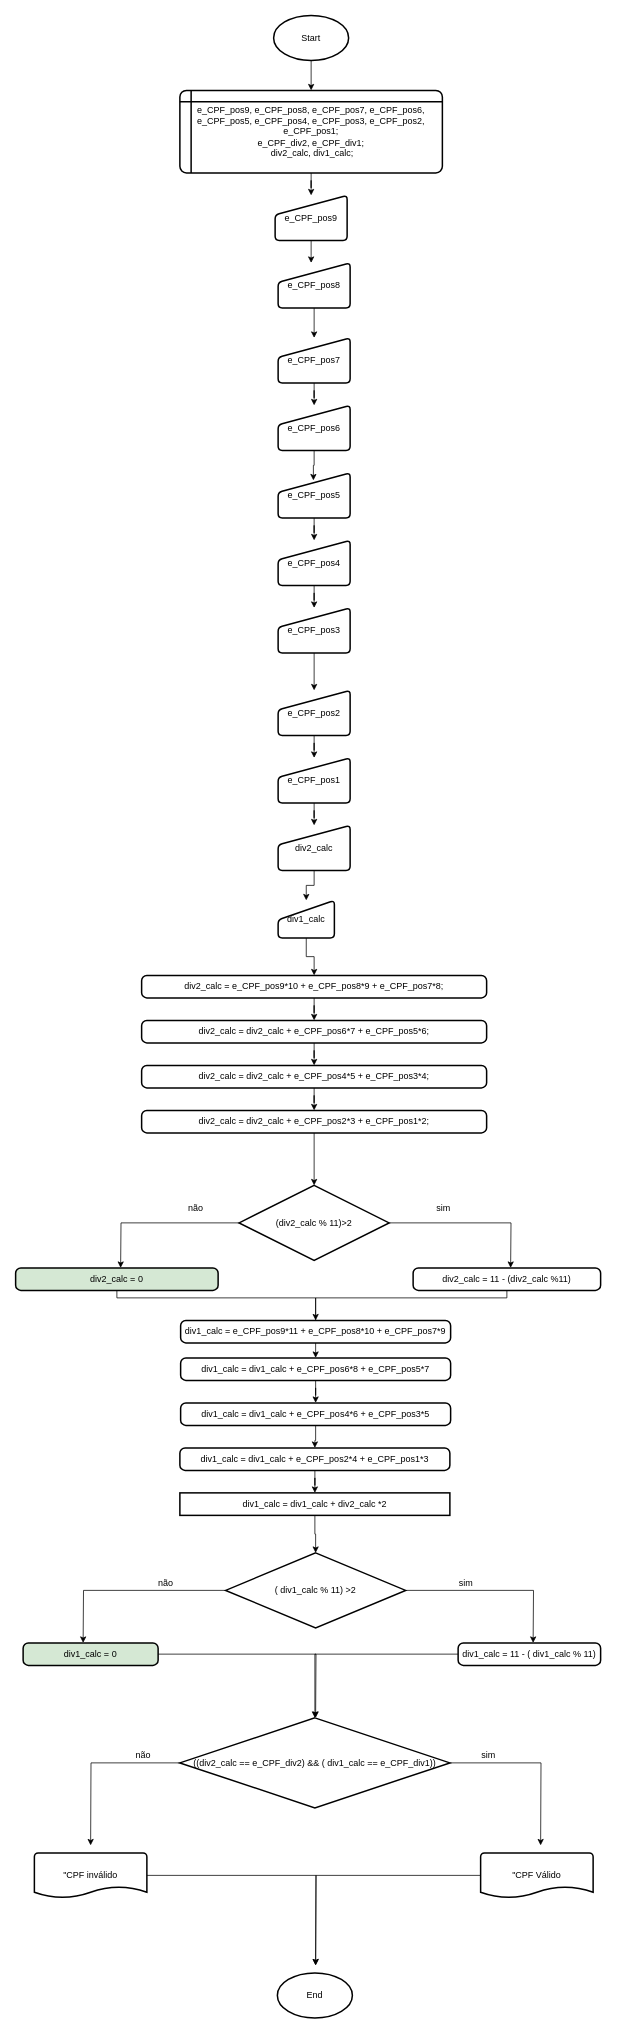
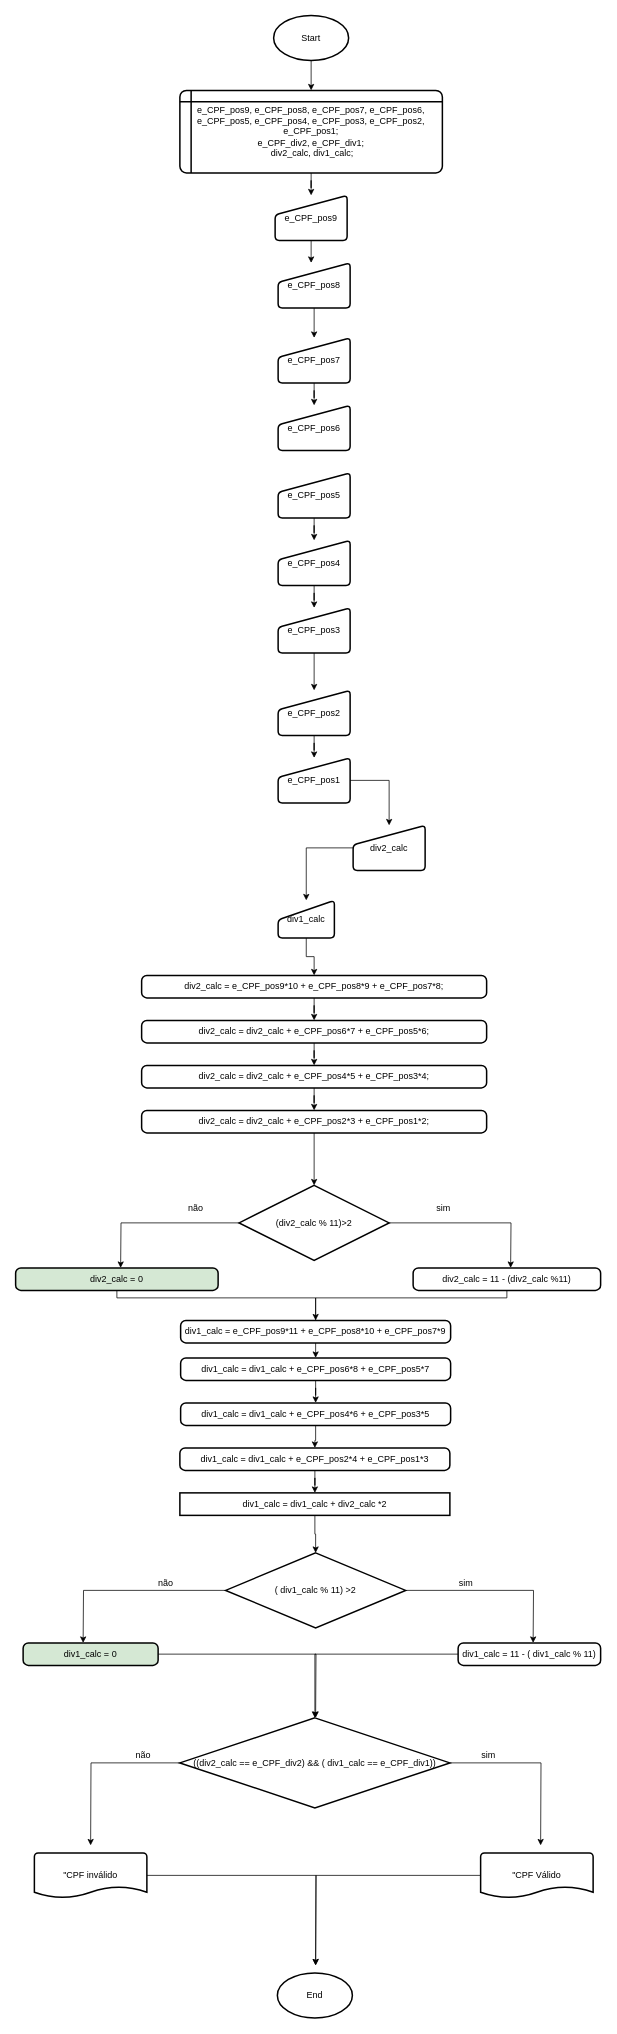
- <mxCell id="12" value="" style="edgeStyle=orthogonalEdgeStyle;rounded=0;orthogonalLoop=1;jettySize=auto;html=1;entryX=0.49;entryY=0.167;entryDx=0;entryDy=0;entryPerimeter=0;" edge="1" parent="1" source="13" target="15"><mxGeometry relative="1" as="geometry" /></mxCell>
- <mxCell id="25" value="div2_calc" style="html=1;strokeWidth=2;shape=manualInput;whiteSpace=wrap;rounded=1;size=26;arcSize=11;" vertex="1" parent="1"><mxGeometry x="370" y="1100" width="96" height="60" as="geometry" /></mxCell>
+ <mxCell id="25" value="div2_calc" style="html=1;strokeWidth=2;shape=manualInput;whiteSpace=wrap;rounded=1;size=26;arcSize=11;" vertex="1" parent="1"><mxGeometry x="470" y="1100" width="96" height="60" as="geometry" /></mxCell>
